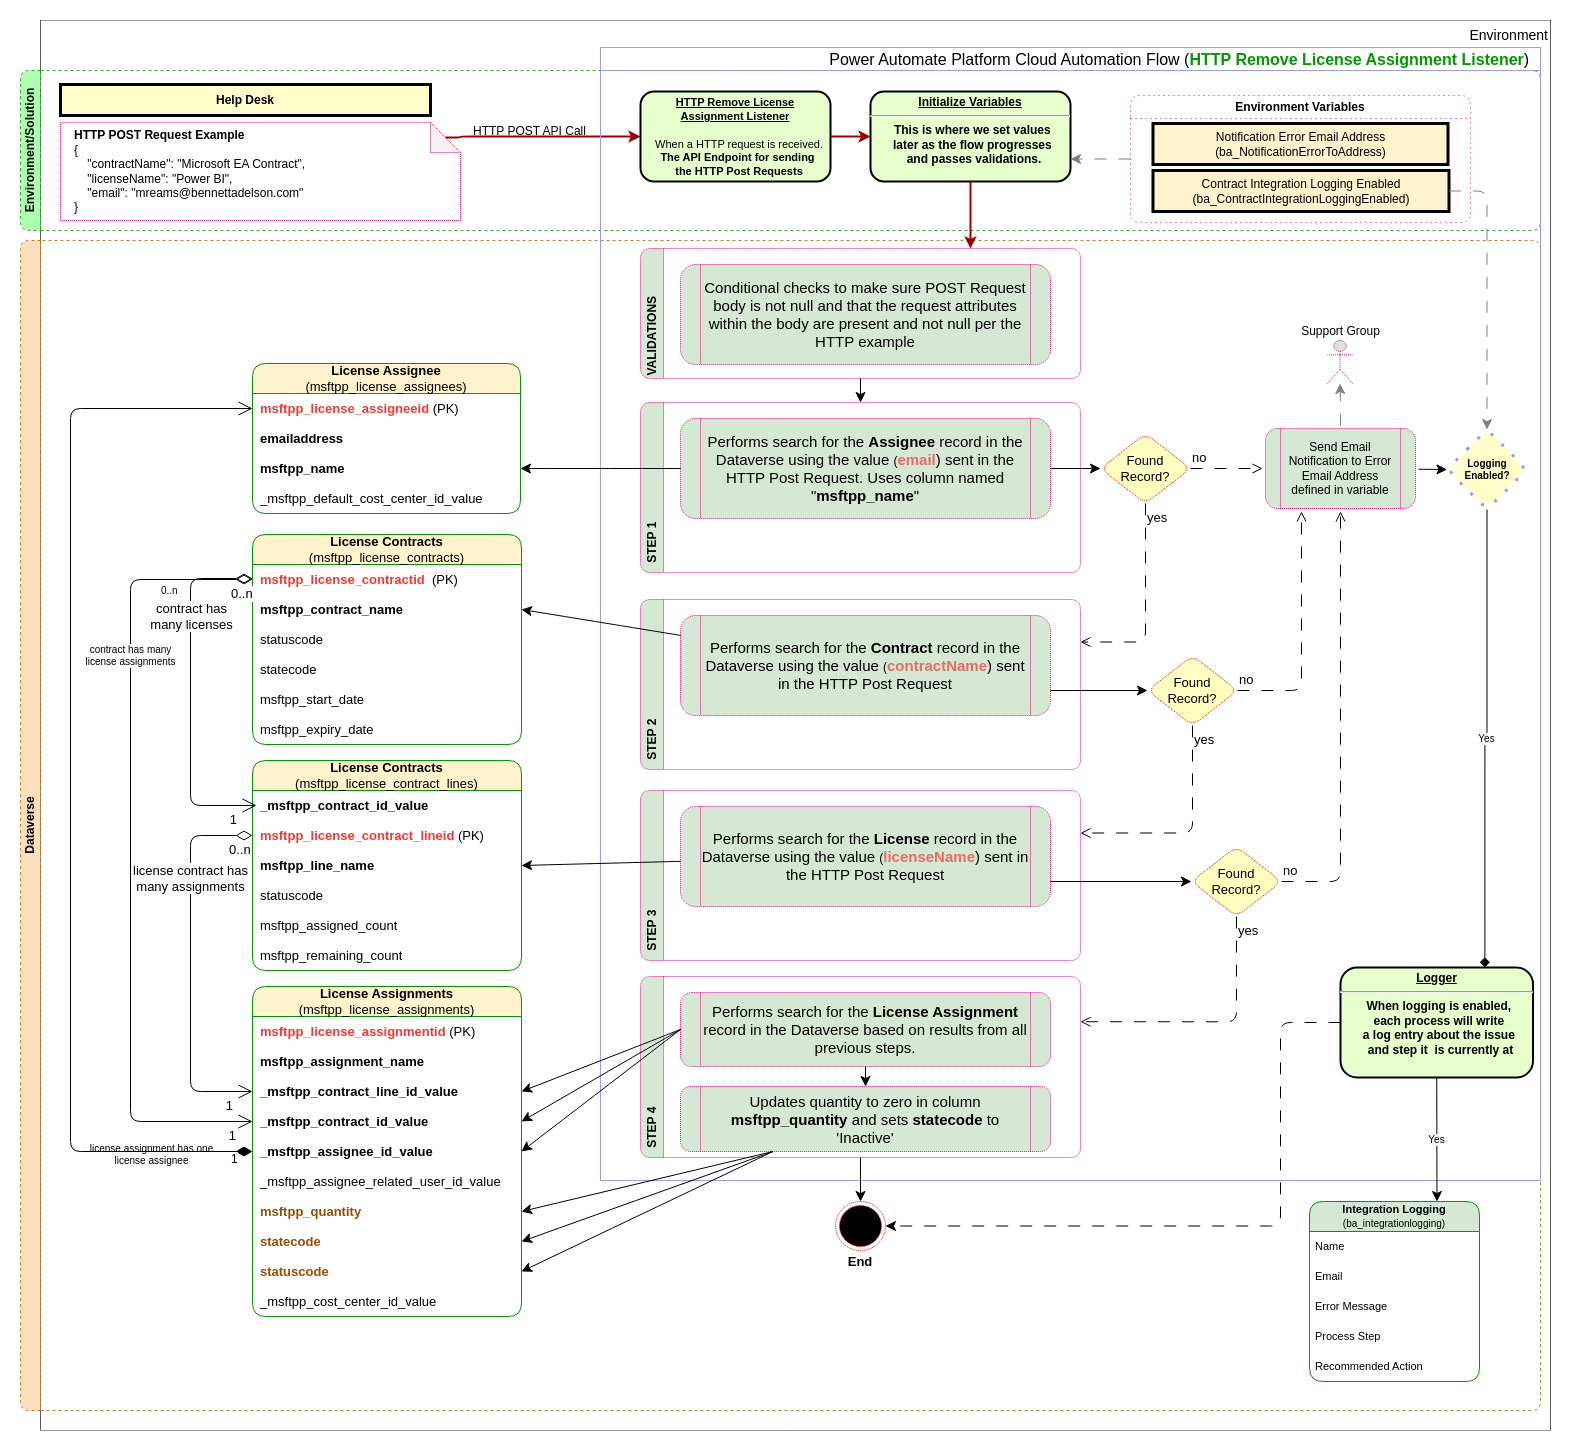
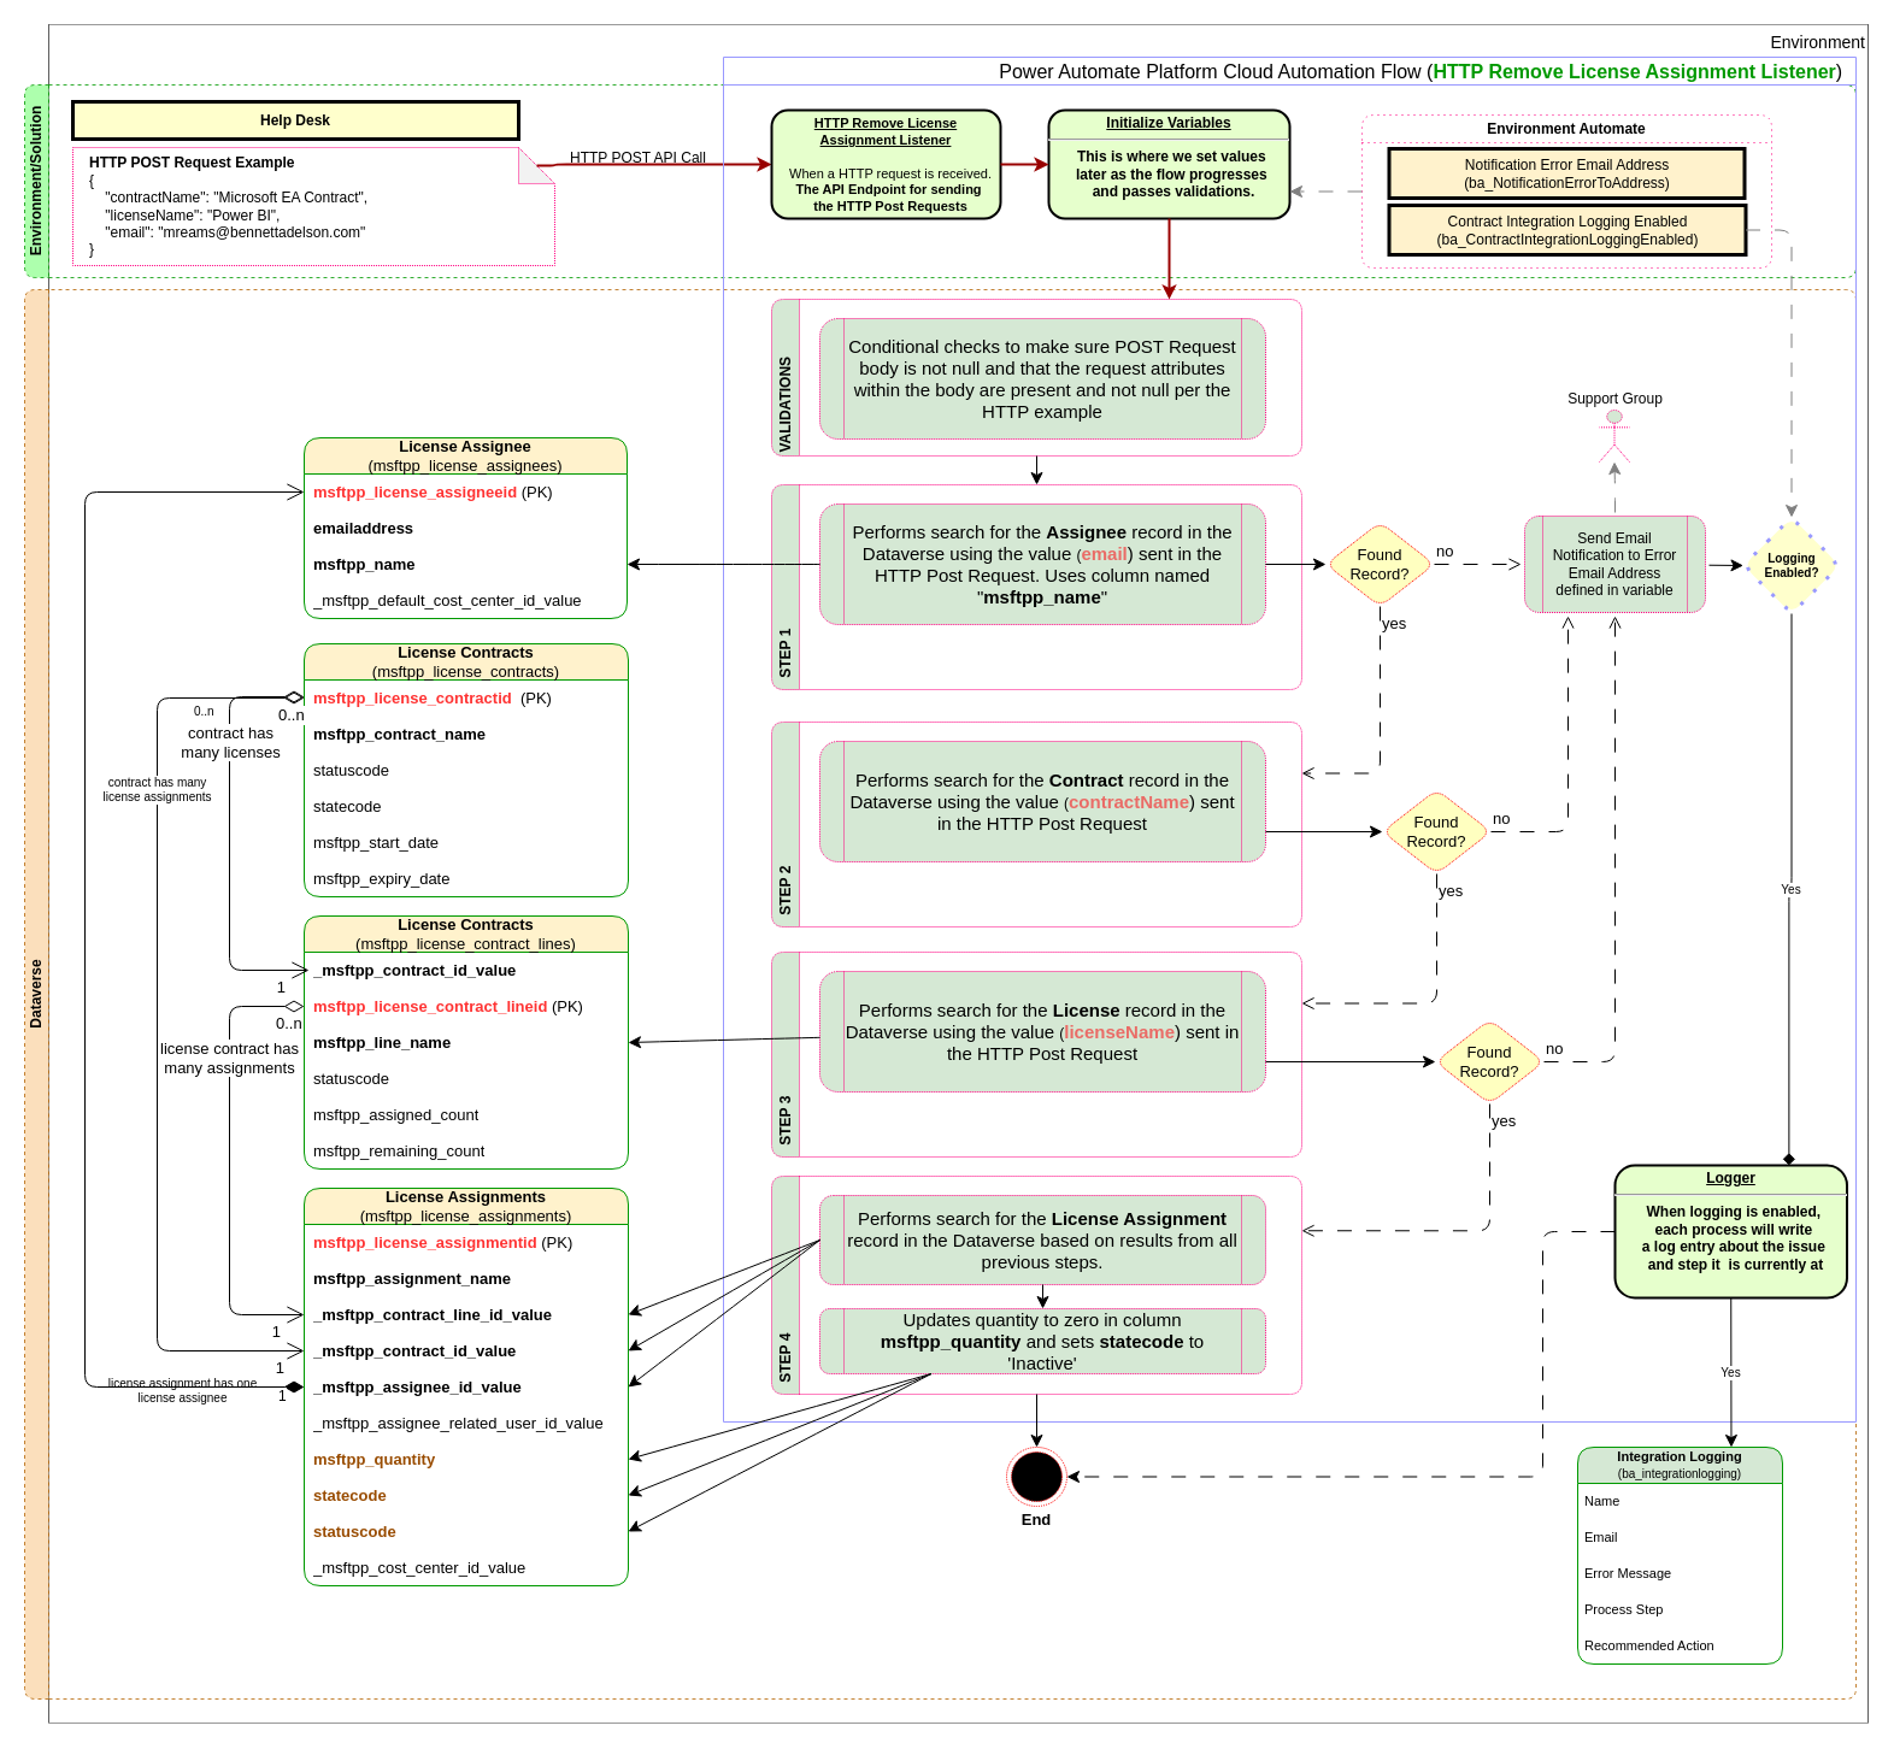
- <mxCell id="63" value="Environment Variables" style="swimlane;whiteSpace=wrap;html=1;rounded=1;dashed=1;dashPattern=1 4;labelBackgroundColor=none;strokeColor=#FF0080;strokeWidth=1;fontSize=12;fontColor=#000000;" vertex="1" parent="58"><mxGeometry x="530" y="48" width="340" height="127" as="geometry" /></mxCell>
+ <mxCell id="63" value="Environment Automate" style="swimlane;whiteSpace=wrap;html=1;rounded=1;dashed=1;dashPattern=1 4;labelBackgroundColor=none;strokeColor=#FF0080;strokeWidth=1;fontSize=12;fontColor=#000000;" vertex="1" parent="58"><mxGeometry x="530" y="48" width="340" height="127" as="geometry" /></mxCell>
- <mxCell id="85" value="" style="edgeStyle=none;curved=1;rounded=0;orthogonalLoop=1;jettySize=auto;html=1;fontSize=15;fontColor=#000000;startSize=8;endSize=8;entryX=1;entryY=0.5;entryDx=0;entryDy=0;" edge="1" parent="1" source="70" target="16"><mxGeometry relative="1" as="geometry"><mxPoint x="506" y="468" as="targetPoint" /></mxGeometry></mxCell>
- <mxCell id="94" value="&lt;font style=&quot;font-size: 15px;&quot;&gt;Updates quantity to zero in column &lt;b&gt;msftpp_quantity &lt;/b&gt;and sets &lt;b&gt;statecode&lt;/b&gt; to 'Inactive'&lt;/font&gt;" style="shape=process;whiteSpace=wrap;html=1;backgroundOutline=1;rounded=1;dashed=1;dashPattern=1 1;labelBackgroundColor=none;strokeColor=#FF0080;strokeWidth=1;fontSize=12;fontColor=#000000;fillColor=#D5E8D4;size=0.054;" vertex="1" parent="1"><mxGeometry x="680" y="1086" width="370" height="65" as="geometry" /></mxCell>
+ <mxCell id="94" value="&lt;font style=&quot;font-size: 15px;&quot;&gt;Updates quantity to zero in column &lt;b&gt;msftpp_quantity &lt;/b&gt;and sets &lt;b&gt;statecode&lt;/b&gt; to 'Inactive'&lt;/font&gt;" style="shape=process;whiteSpace=wrap;html=1;backgroundOutline=1;rounded=1;dashed=1;dashPattern=1 1;labelBackgroundColor=none;strokeColor=#FF0080;strokeWidth=1;fontSize=12;fontColor=#000000;fillColor=#D5E8D4;size=0.054;" vertex="1" parent="1"><mxGeometry x="680" y="1086" width="370" height="54" as="geometry" /></mxCell>
